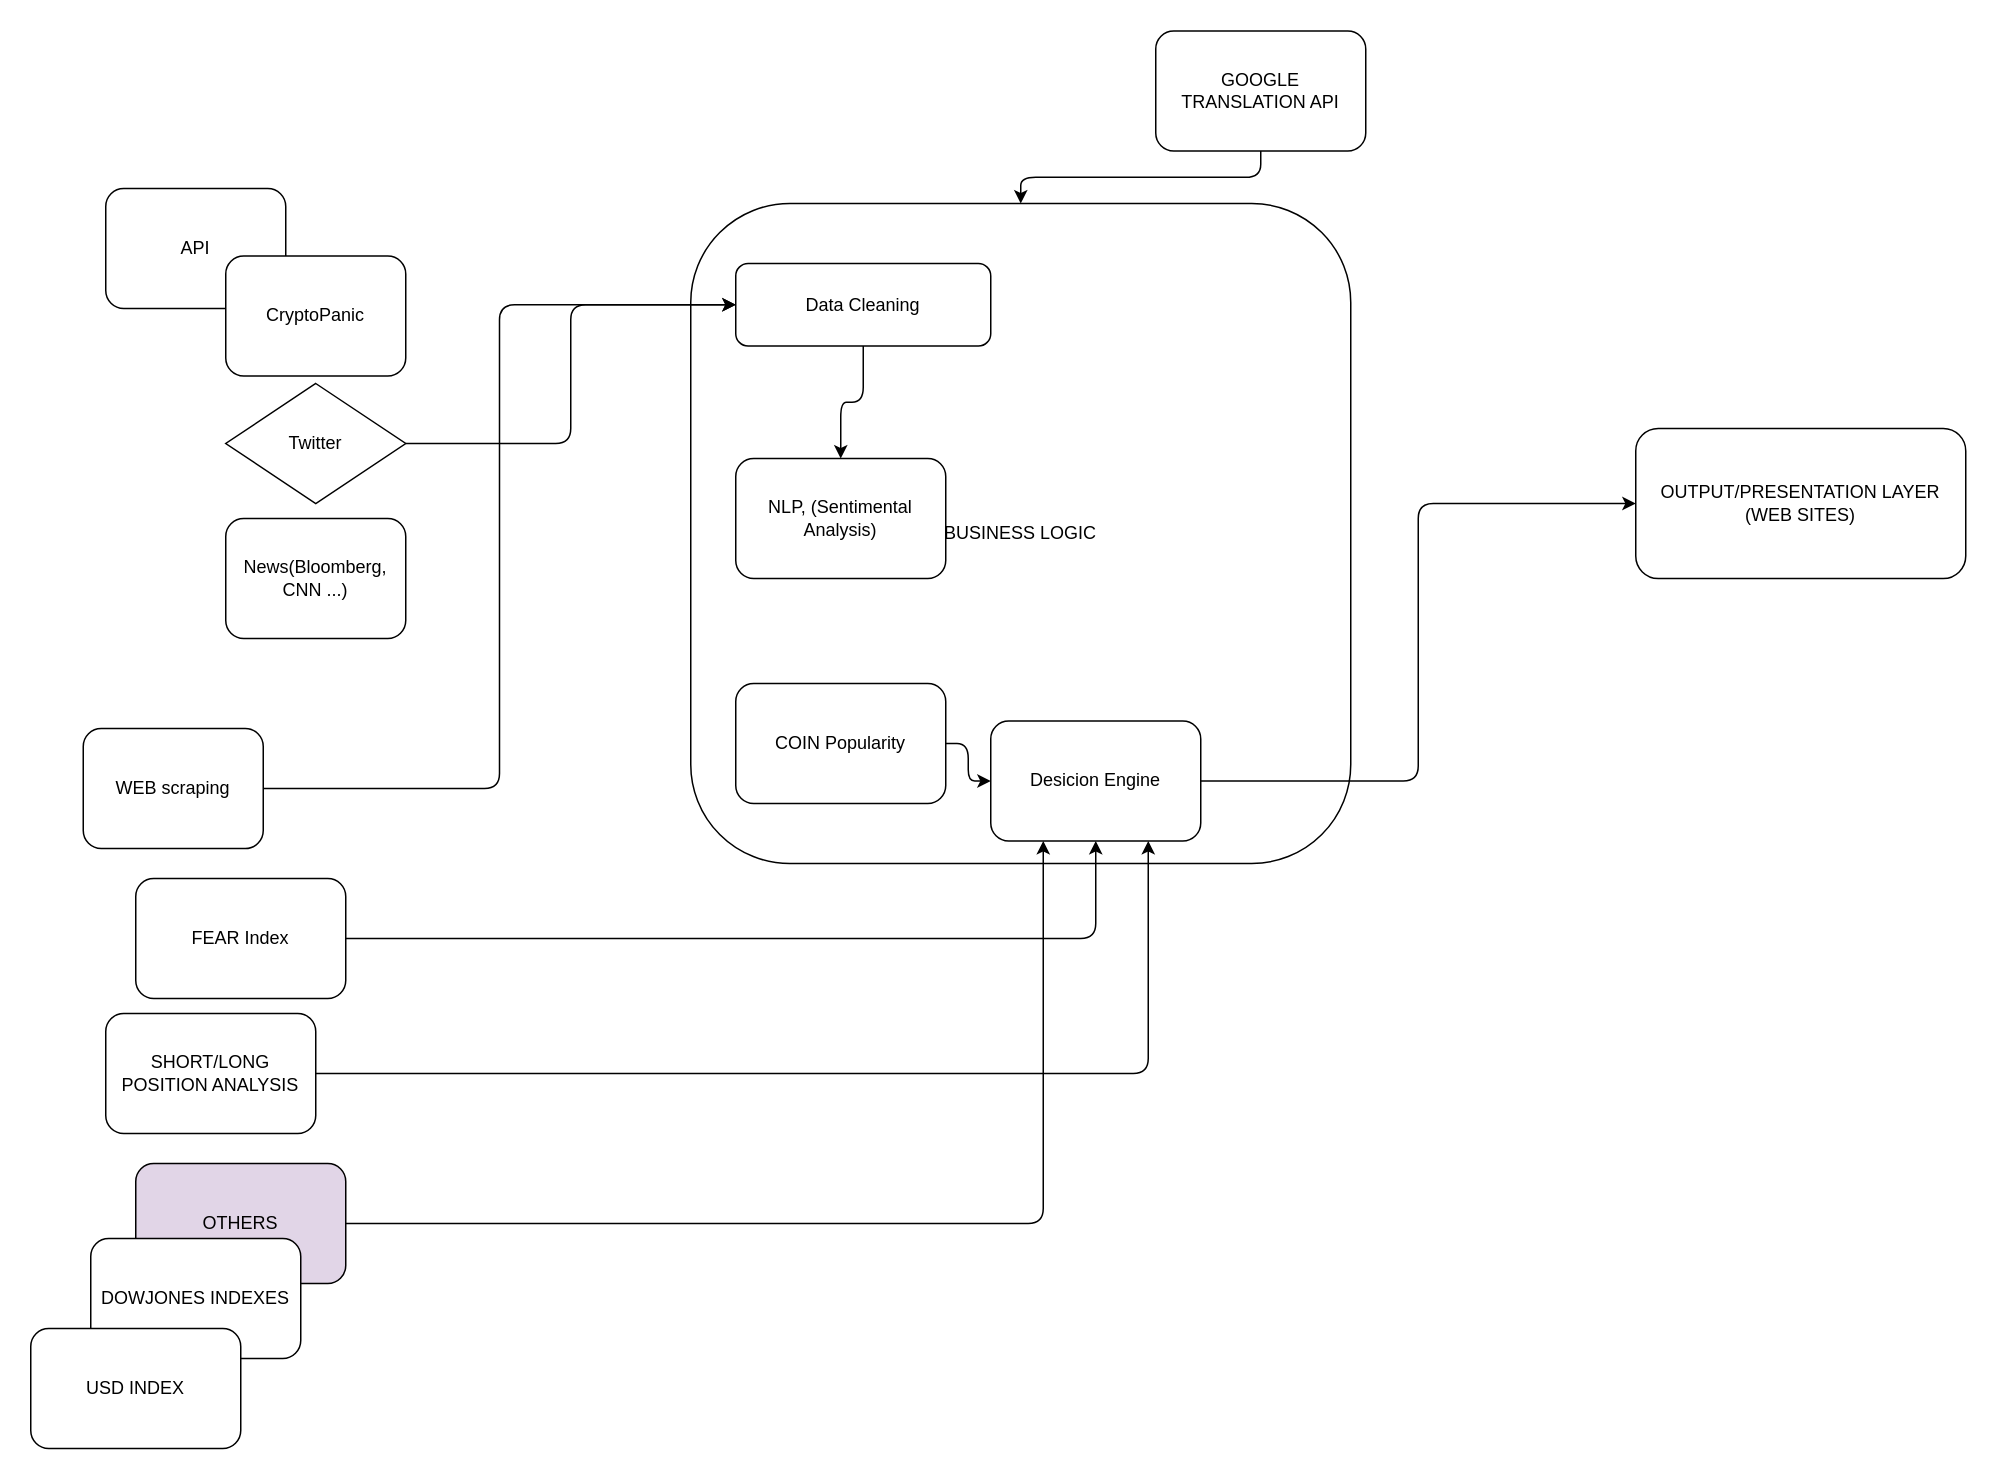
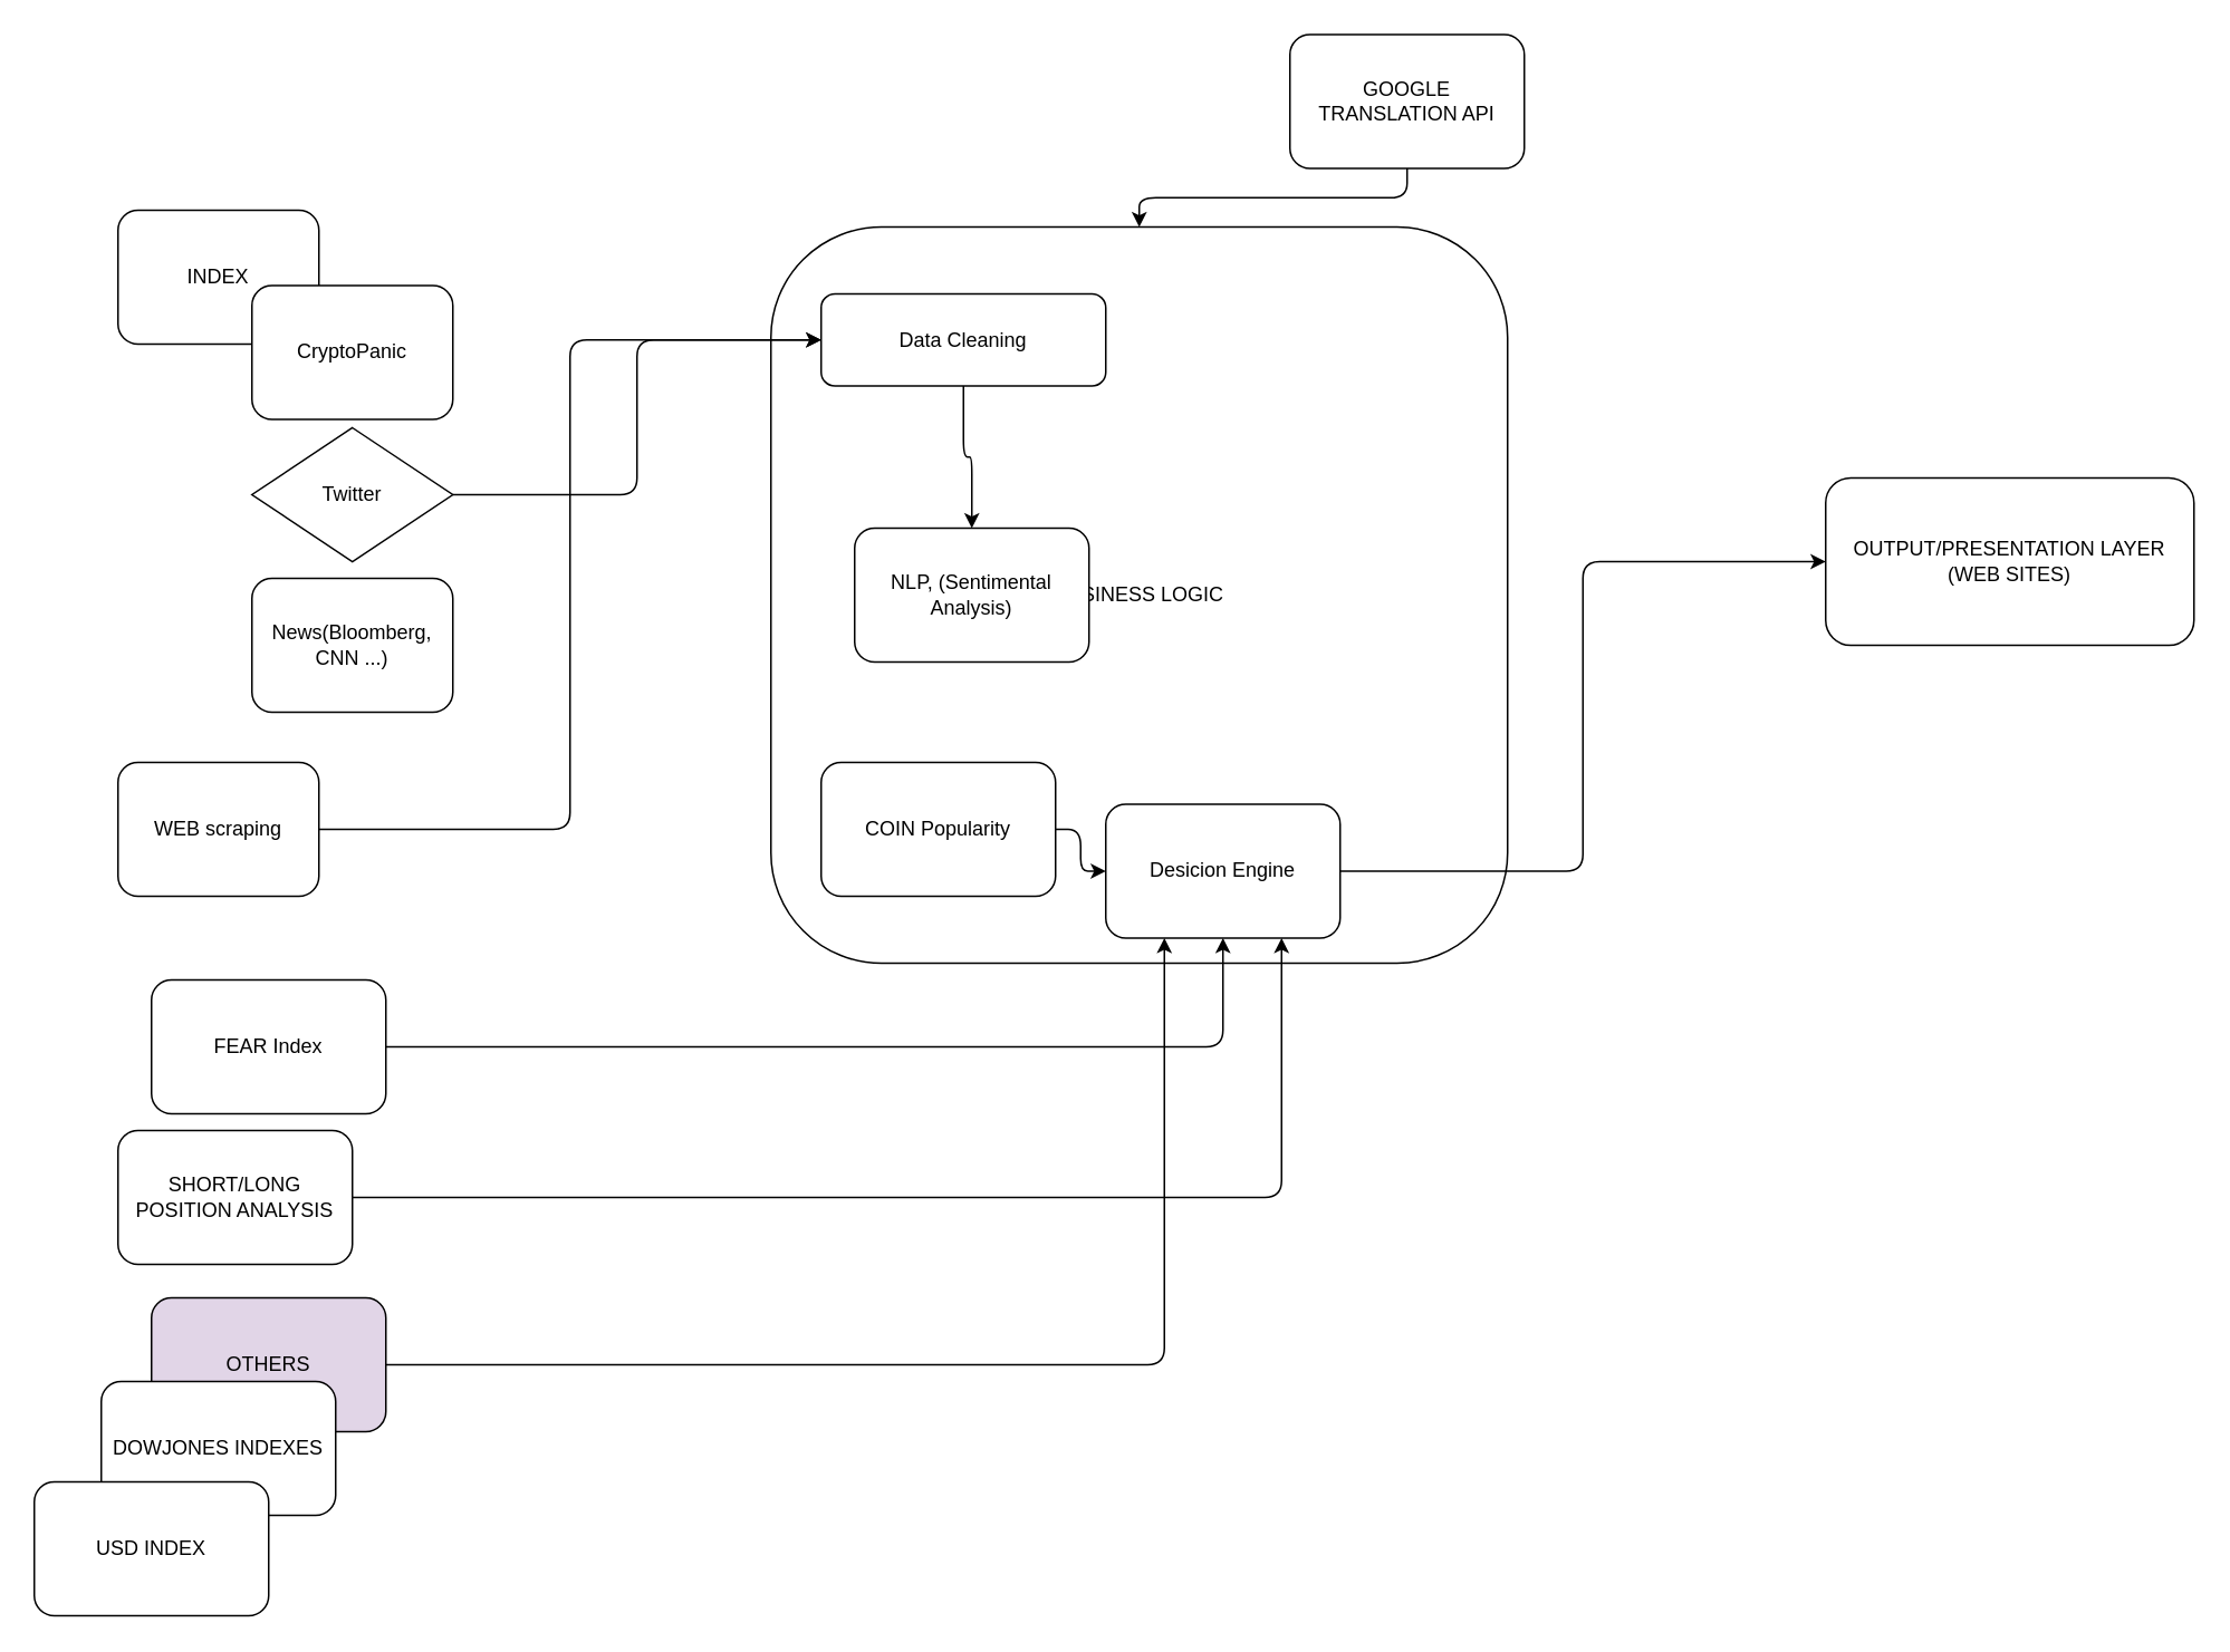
- <mxCell id="5" value="API" style="rounded=1;whiteSpace=wrap;html=1;" vertex="1" parent="4"><mxGeometry y="10" width="120" height="80" as="geometry" /></mxCell>
+ <mxCell id="5" value="INDEX" style="rounded=1;whiteSpace=wrap;html=1;" vertex="1" parent="4"><mxGeometry y="10" width="120" height="80" as="geometry" /></mxCell>
- <mxCell id="14" value="NLP, (Sentimental Analysis)" style="rounded=1;whiteSpace=wrap;html=1;" vertex="1" parent="1"><mxGeometry x="490" y="305" width="140" height="80" as="geometry" /></mxCell>
+ <mxCell id="14" value="NLP, (Sentimental Analysis)" style="rounded=1;whiteSpace=wrap;html=1;" vertex="1" parent="1"><mxGeometry x="510" y="315" width="140" height="80" as="geometry" /></mxCell>
- <mxCell id="10" value="WEB scraping" style="rounded=1;whiteSpace=wrap;html=1;" vertex="1" parent="1"><mxGeometry x="55" y="485" width="120" height="80" as="geometry" /></mxCell>
+ <mxCell id="10" value="WEB scraping" style="rounded=1;whiteSpace=wrap;html=1;" vertex="1" parent="1"><mxGeometry x="70" y="455" width="120" height="80" as="geometry" /></mxCell>
